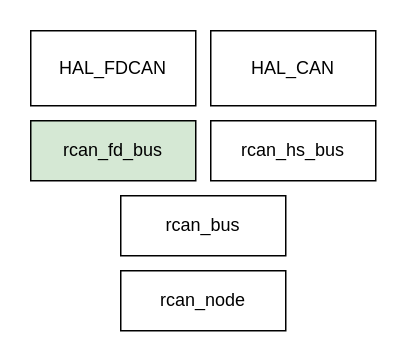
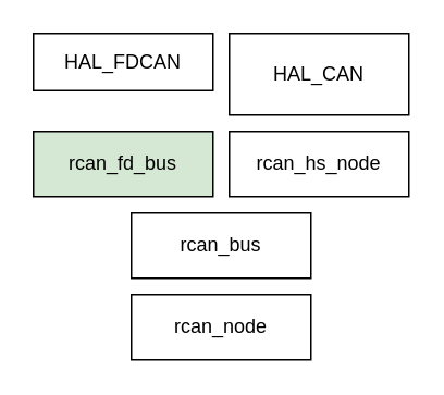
- <mxCell id="2" value="HAL_FDCAN" style="rounded=0;whiteSpace=wrap;html=1;" parent="1" vertex="1"><mxGeometry x="20" y="20" width="110" height="50" as="geometry" /></mxCell>
+ <mxCell id="2" value="HAL_FDCAN" style="rounded=0;whiteSpace=wrap;html=1;" parent="1" vertex="1"><mxGeometry x="20" y="20" width="110" height="35" as="geometry" /></mxCell>
- <mxCell id="5" value="rcan_hs_bus" style="rounded=0;whiteSpace=wrap;html=1;" parent="1" vertex="1"><mxGeometry x="140" y="80" width="110" height="40" as="geometry" /></mxCell>
+ <mxCell id="5" value="rcan_hs_node" style="rounded=0;whiteSpace=wrap;html=1;" parent="1" vertex="1"><mxGeometry x="140" y="80" width="110" height="40" as="geometry" /></mxCell>
